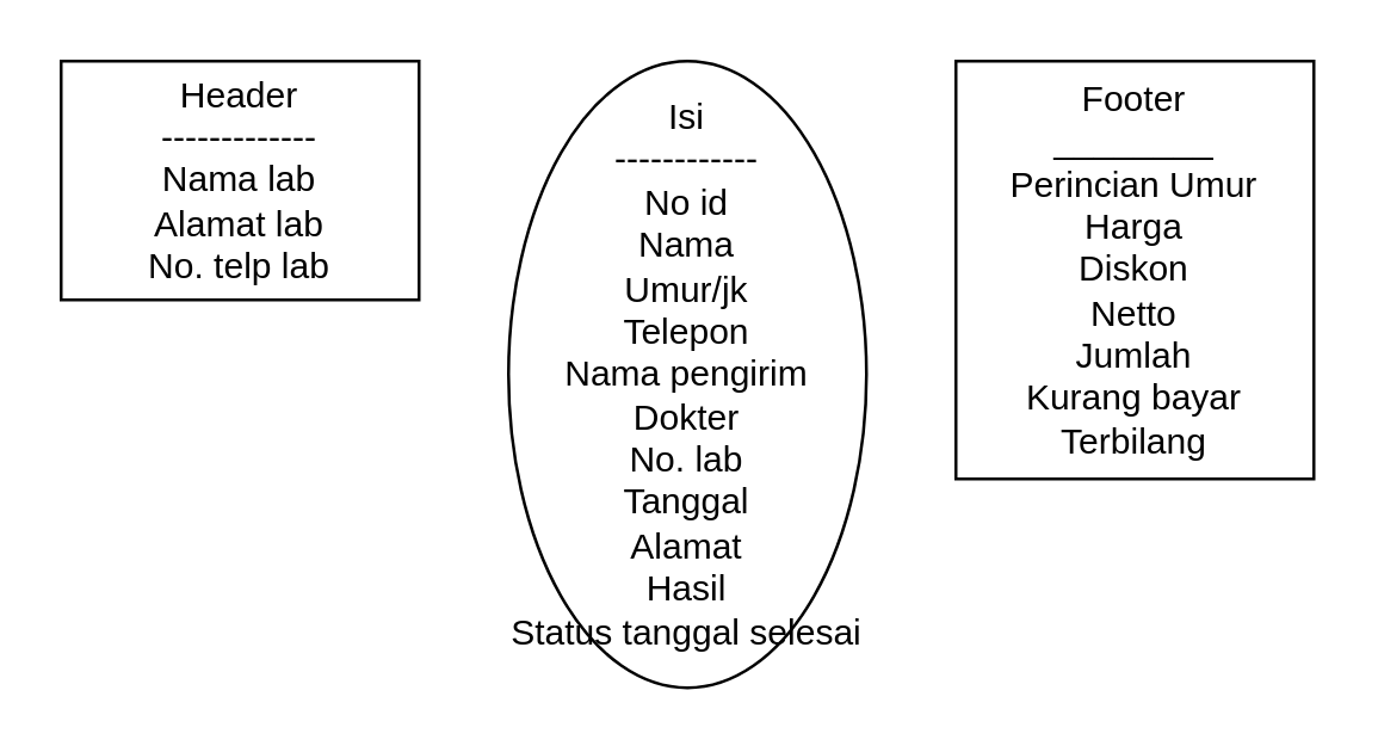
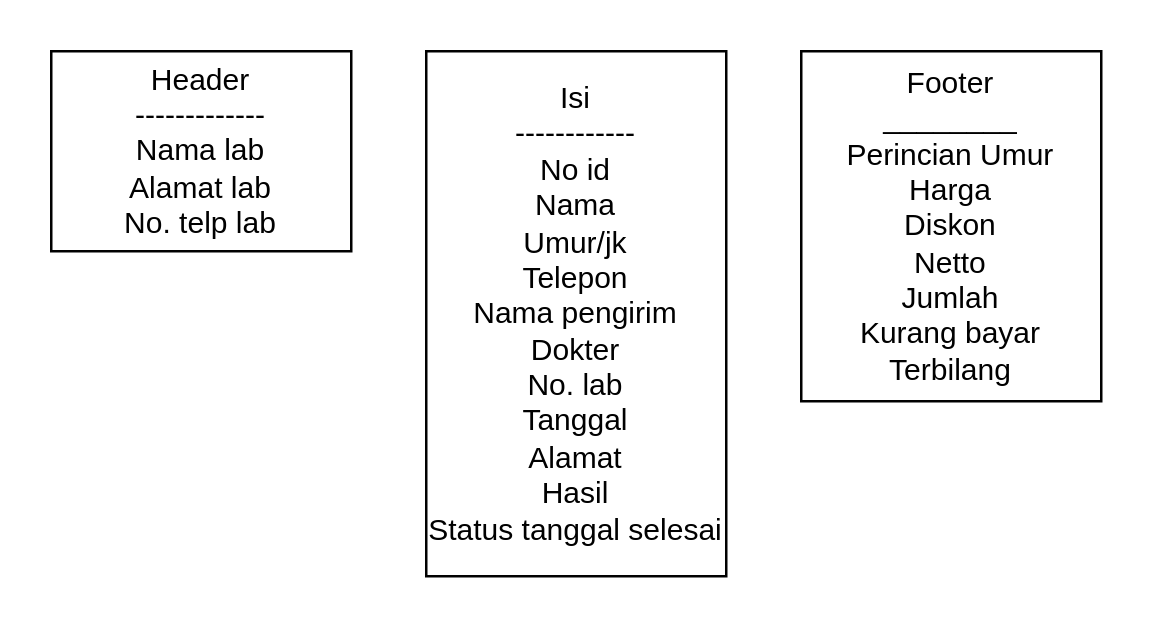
- <mxCell id="3" value="Isi&lt;br&gt;------------&lt;br&gt;No id&lt;br&gt;Nama&lt;br&gt;Umur/jk&lt;br&gt;Telepon&lt;br&gt;Nama pengirim&lt;br&gt;Dokter&lt;br&gt;No. lab&lt;br&gt;Tanggal&lt;br&gt;Alamat&lt;br&gt;Hasil&lt;br&gt;Status tanggal selesai" style="ellipse;whiteSpace=wrap;html=1;" vertex="1" parent="1"><mxGeometry x="170" y="20" width="120" height="210" as="geometry" /></mxCell>
+ <mxCell id="3" value="Isi&lt;br&gt;------------&lt;br&gt;No id&lt;br&gt;Nama&lt;br&gt;Umur/jk&lt;br&gt;Telepon&lt;br&gt;Nama pengirim&lt;br&gt;Dokter&lt;br&gt;No. lab&lt;br&gt;Tanggal&lt;br&gt;Alamat&lt;br&gt;Hasil&lt;br&gt;Status tanggal selesai" style="rounded=0;whiteSpace=wrap;html=1;" vertex="1" parent="1"><mxGeometry x="170" y="20" width="120" height="210" as="geometry" /></mxCell>
